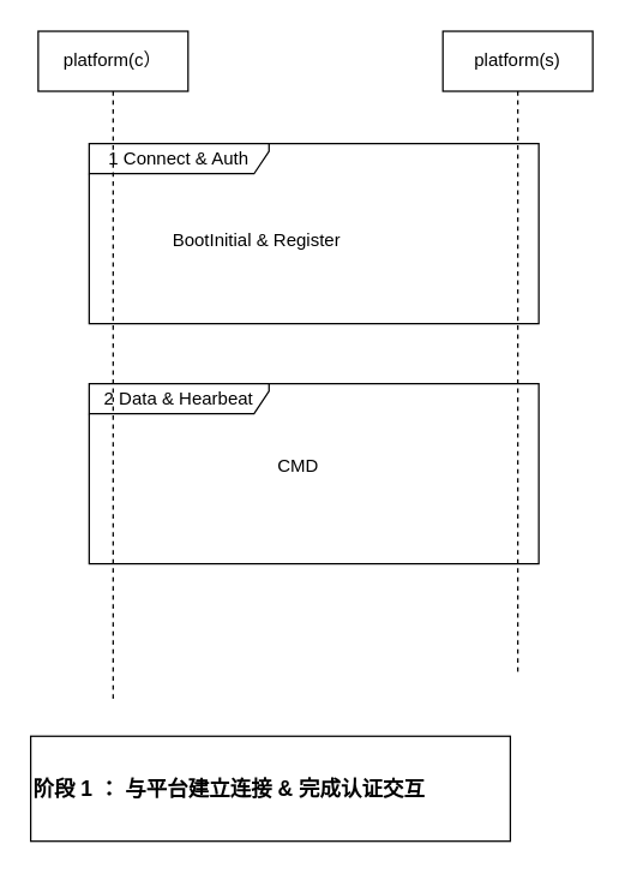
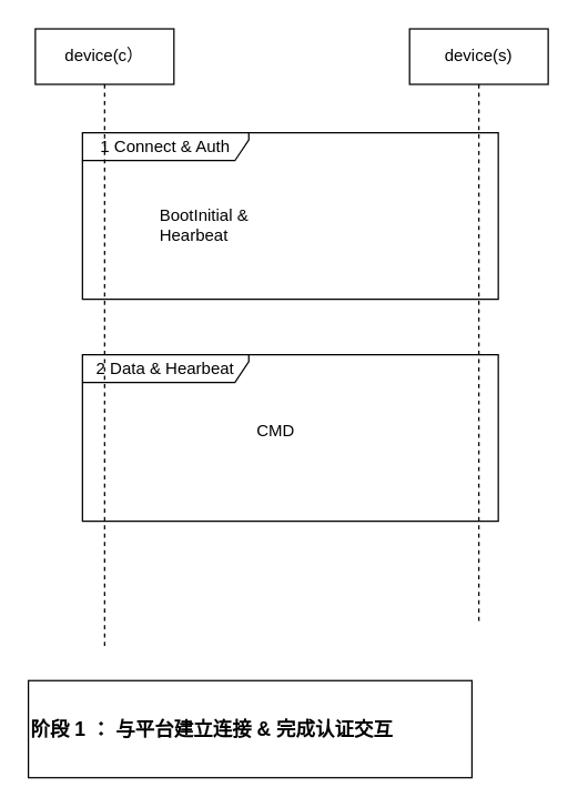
- <mxCell id="8" value="platform(c）" style="shape=umlLifeline;perimeter=lifelinePerimeter;whiteSpace=wrap;html=1;container=1;dropTarget=0;collapsible=0;recursiveResize=0;outlineConnect=0;portConstraint=eastwest;newEdgeStyle={&quot;curved&quot;:0,&quot;rounded&quot;:0};" parent="1" vertex="1"><mxGeometry x="25" y="20" width="100" height="445" as="geometry" /></mxCell>
+ <mxCell id="8" value="device(c）" style="shape=umlLifeline;perimeter=lifelinePerimeter;whiteSpace=wrap;html=1;container=1;dropTarget=0;collapsible=0;recursiveResize=0;outlineConnect=0;portConstraint=eastwest;newEdgeStyle={&quot;curved&quot;:0,&quot;rounded&quot;:0};" parent="1" vertex="1"><mxGeometry x="25" y="20" width="100" height="445" as="geometry" /></mxCell>
- <mxCell id="9" value="platform(s)" style="shape=umlLifeline;perimeter=lifelinePerimeter;whiteSpace=wrap;html=1;container=1;dropTarget=0;collapsible=0;recursiveResize=0;outlineConnect=0;portConstraint=eastwest;newEdgeStyle={&quot;curved&quot;:0,&quot;rounded&quot;:0};" parent="1" vertex="1"><mxGeometry x="295" y="20" width="100" height="430" as="geometry" /></mxCell>
+ <mxCell id="9" value="device(s)" style="shape=umlLifeline;perimeter=lifelinePerimeter;whiteSpace=wrap;html=1;container=1;dropTarget=0;collapsible=0;recursiveResize=0;outlineConnect=0;portConstraint=eastwest;newEdgeStyle={&quot;curved&quot;:0,&quot;rounded&quot;:0};" parent="1" vertex="1"><mxGeometry x="295" y="20" width="100" height="430" as="geometry" /></mxCell>
- <mxCell id="7" value="BootInitial &amp;amp; Register" style="text;strokeColor=none;fillColor=none;align=left;verticalAlign=middle;spacingLeft=4;spacingRight=4;overflow=hidden;points=[[0,0.5],[1,0.5]];portConstraint=eastwest;rotatable=0;whiteSpace=wrap;html=1;" parent="5" vertex="1"><mxGeometry x="50" y="50" width="126" height="30" as="geometry" /></mxCell>
+ <mxCell id="7" value="BootInitial &amp;amp; Hearbeat" style="text;strokeColor=none;fillColor=none;align=left;verticalAlign=middle;spacingLeft=4;spacingRight=4;overflow=hidden;points=[[0,0.5],[1,0.5]];portConstraint=eastwest;rotatable=0;whiteSpace=wrap;html=1;" parent="5" vertex="1"><mxGeometry x="50" y="50" width="126" height="30" as="geometry" /></mxCell>
